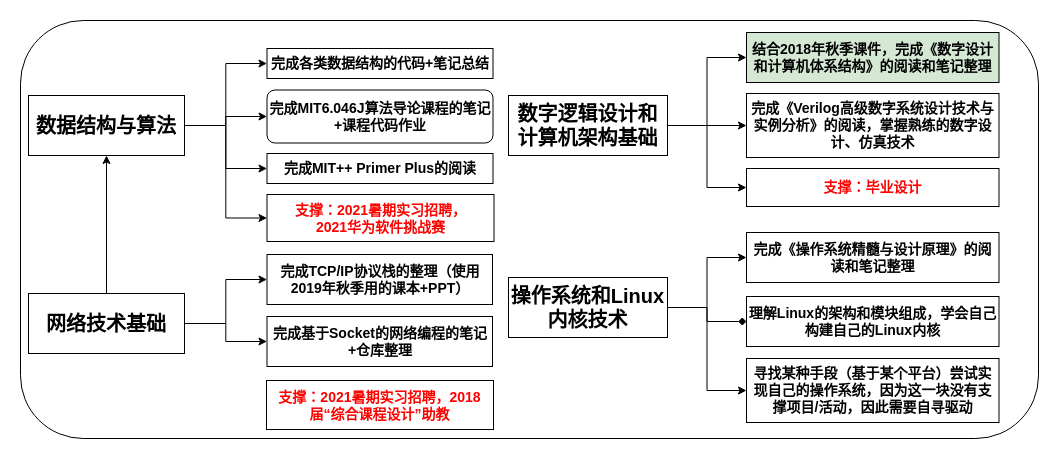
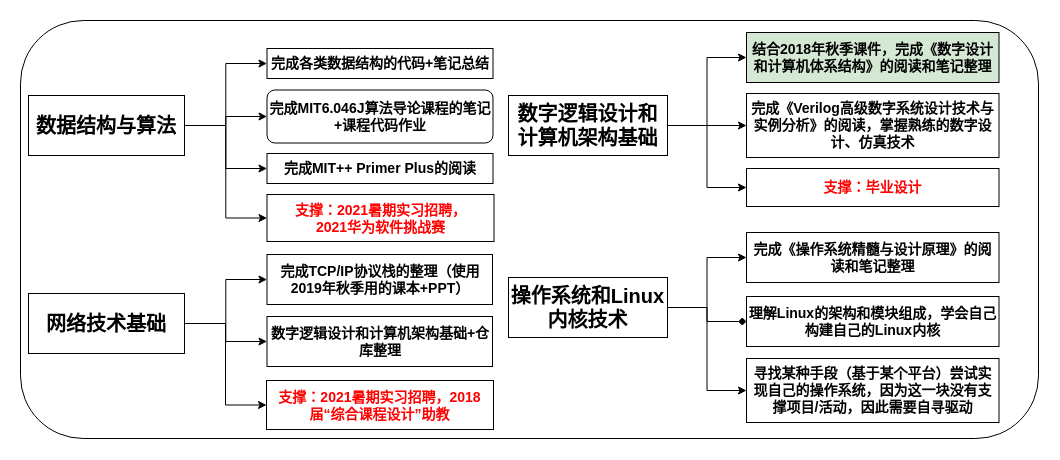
- <mxCell id="10" style="edgeStyle=orthogonalEdgeStyle;rounded=0;orthogonalLoop=1;jettySize=auto;html=1;align=left;" edge="1" parent="1" source="11" target="7"><mxGeometry relative="1" as="geometry" /></mxCell>
+ <mxCell id="10" style="edgeStyle=orthogonalEdgeStyle;rounded=0;orthogonalLoop=1;jettySize=auto;html=1;entryX=0;entryY=0.5;entryDx=0;entryDy=0;align=left;" edge="1" parent="1" source="11" target="26"><mxGeometry relative="1" as="geometry" /></mxCell>
- <mxCell id="24" value="&lt;font style=&quot;font-size: 14px&quot;&gt;&lt;b&gt;完成基于Socket的网络编程的笔记+仓库整理&lt;/b&gt;&lt;/font&gt;" style="rounded=0;whiteSpace=wrap;html=1;" vertex="1" parent="1"><mxGeometry x="266.5" y="316" width="225.5" height="50" as="geometry" /></mxCell>
+ <mxCell id="24" value="&lt;font style=&quot;font-size: 14px&quot;&gt;&lt;b&gt;数字逻辑设计和计算机架构基础+仓库整理&lt;/b&gt;&lt;/font&gt;" style="rounded=0;whiteSpace=wrap;html=1;" vertex="1" parent="1"><mxGeometry x="266.5" y="316" width="225.5" height="50" as="geometry" /></mxCell>
